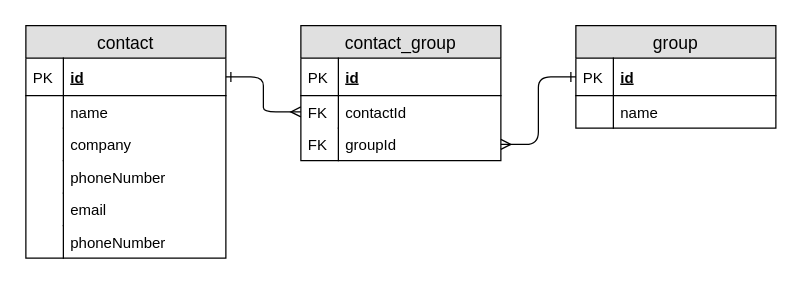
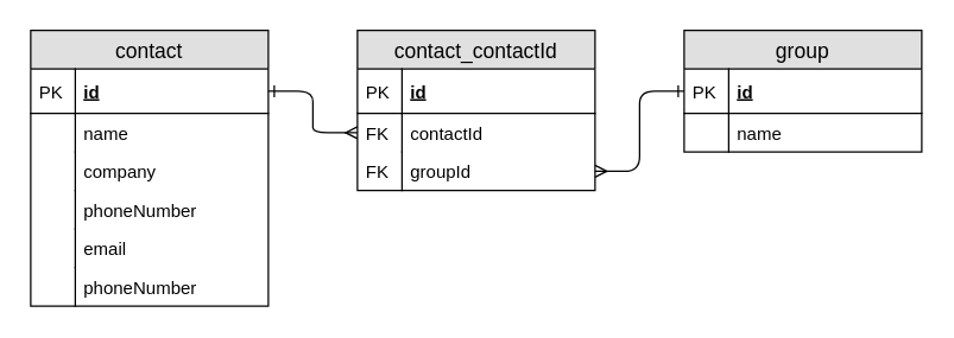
- <mxCell id="20" value="contact_group" style="swimlane;fontStyle=0;childLayout=stackLayout;horizontal=1;startSize=26;fillColor=#e0e0e0;horizontalStack=0;resizeParent=1;resizeParentMax=0;resizeLast=0;collapsible=1;marginBottom=0;swimlaneFillColor=#ffffff;align=center;fontSize=14;" vertex="1" parent="1"><mxGeometry x="240" y="20" width="160" height="108" as="geometry" /></mxCell>
+ <mxCell id="20" value="contact_contactId" style="swimlane;fontStyle=0;childLayout=stackLayout;horizontal=1;startSize=26;fillColor=#e0e0e0;horizontalStack=0;resizeParent=1;resizeParentMax=0;resizeLast=0;collapsible=1;marginBottom=0;swimlaneFillColor=#ffffff;align=center;fontSize=14;" vertex="1" parent="1"><mxGeometry x="240" y="20" width="160" height="108" as="geometry" /></mxCell>
